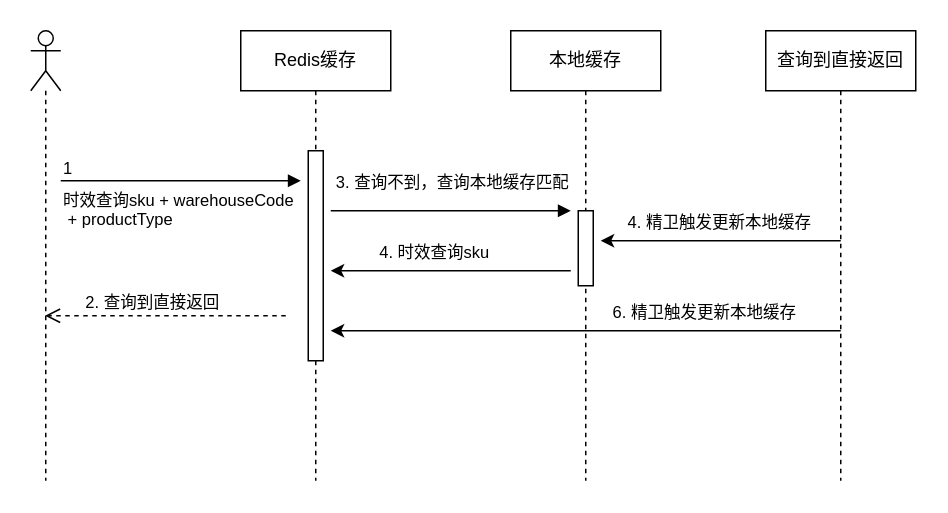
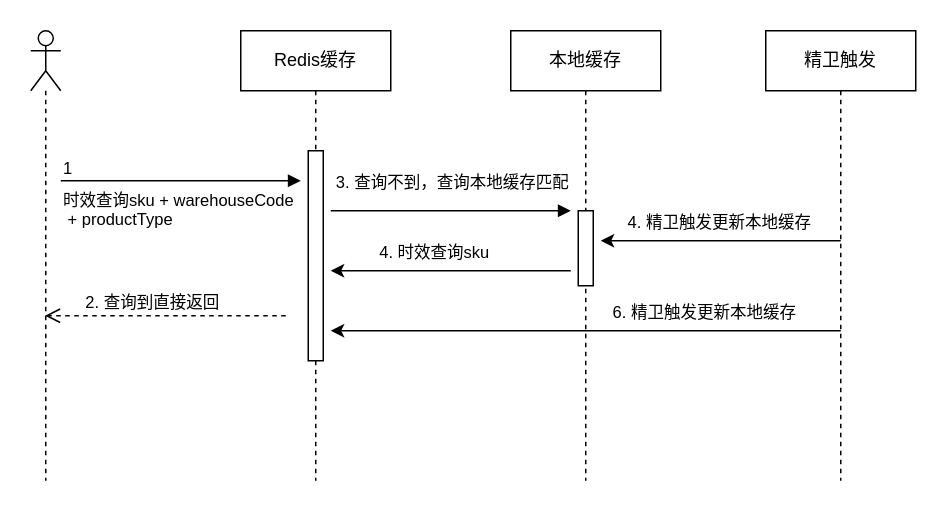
- <mxCell id="7" value="查询到直接返回" style="shape=umlLifeline;perimeter=lifelinePerimeter;whiteSpace=wrap;html=1;container=1;dropTarget=0;collapsible=0;recursiveResize=0;outlineConnect=0;portConstraint=eastwest;newEdgeStyle={&quot;curved&quot;:0,&quot;rounded&quot;:0};" vertex="1" parent="1"><mxGeometry x="510" y="20" width="100" height="300" as="geometry" /></mxCell>
+ <mxCell id="7" value="精卫触发" style="shape=umlLifeline;perimeter=lifelinePerimeter;whiteSpace=wrap;html=1;container=1;dropTarget=0;collapsible=0;recursiveResize=0;outlineConnect=0;portConstraint=eastwest;newEdgeStyle={&quot;curved&quot;:0,&quot;rounded&quot;:0};" vertex="1" parent="1"><mxGeometry x="510" y="20" width="100" height="300" as="geometry" /></mxCell>
